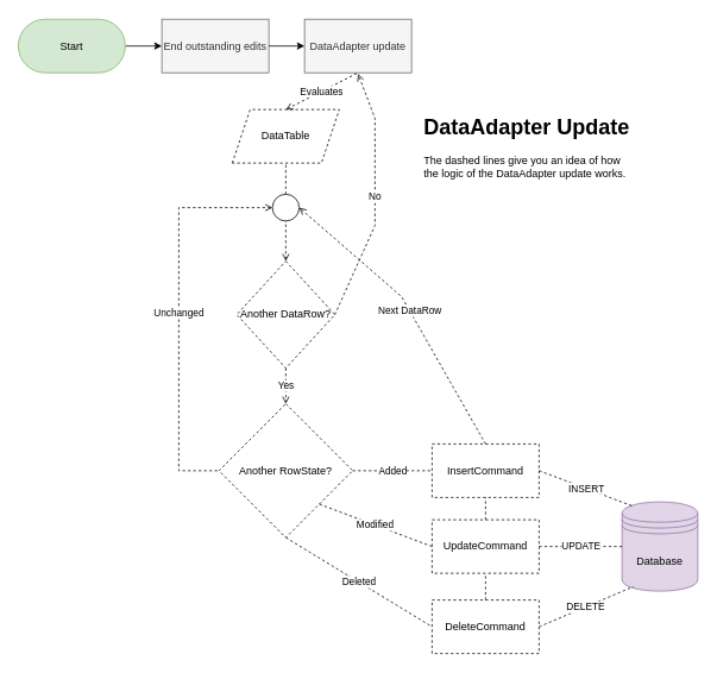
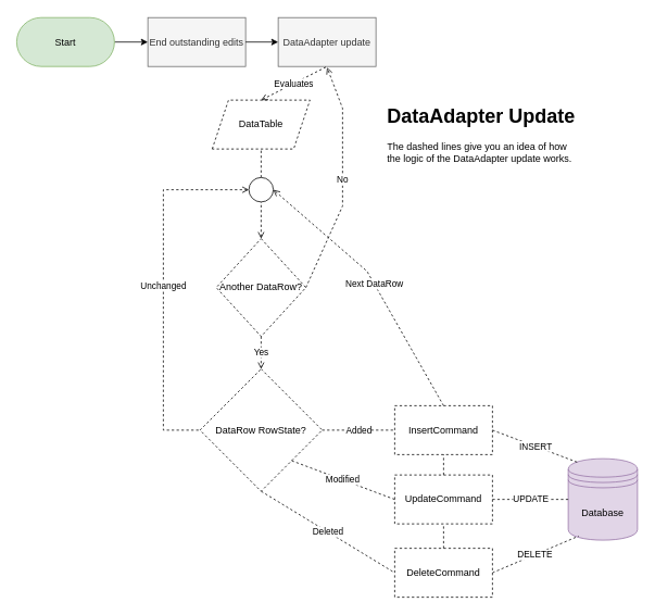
- <mxCell id="6" value="Another RowState?" style="rhombus;whiteSpace=wrap;html=1;dashed=1;" parent="1" vertex="1"><mxGeometry x="245" y="452" width="150" height="150" as="geometry" /></mxCell>
+ <mxCell id="6" value="DataRow RowState?" style="rhombus;whiteSpace=wrap;html=1;dashed=1;" parent="1" vertex="1"><mxGeometry x="245" y="452" width="150" height="150" as="geometry" /></mxCell>
